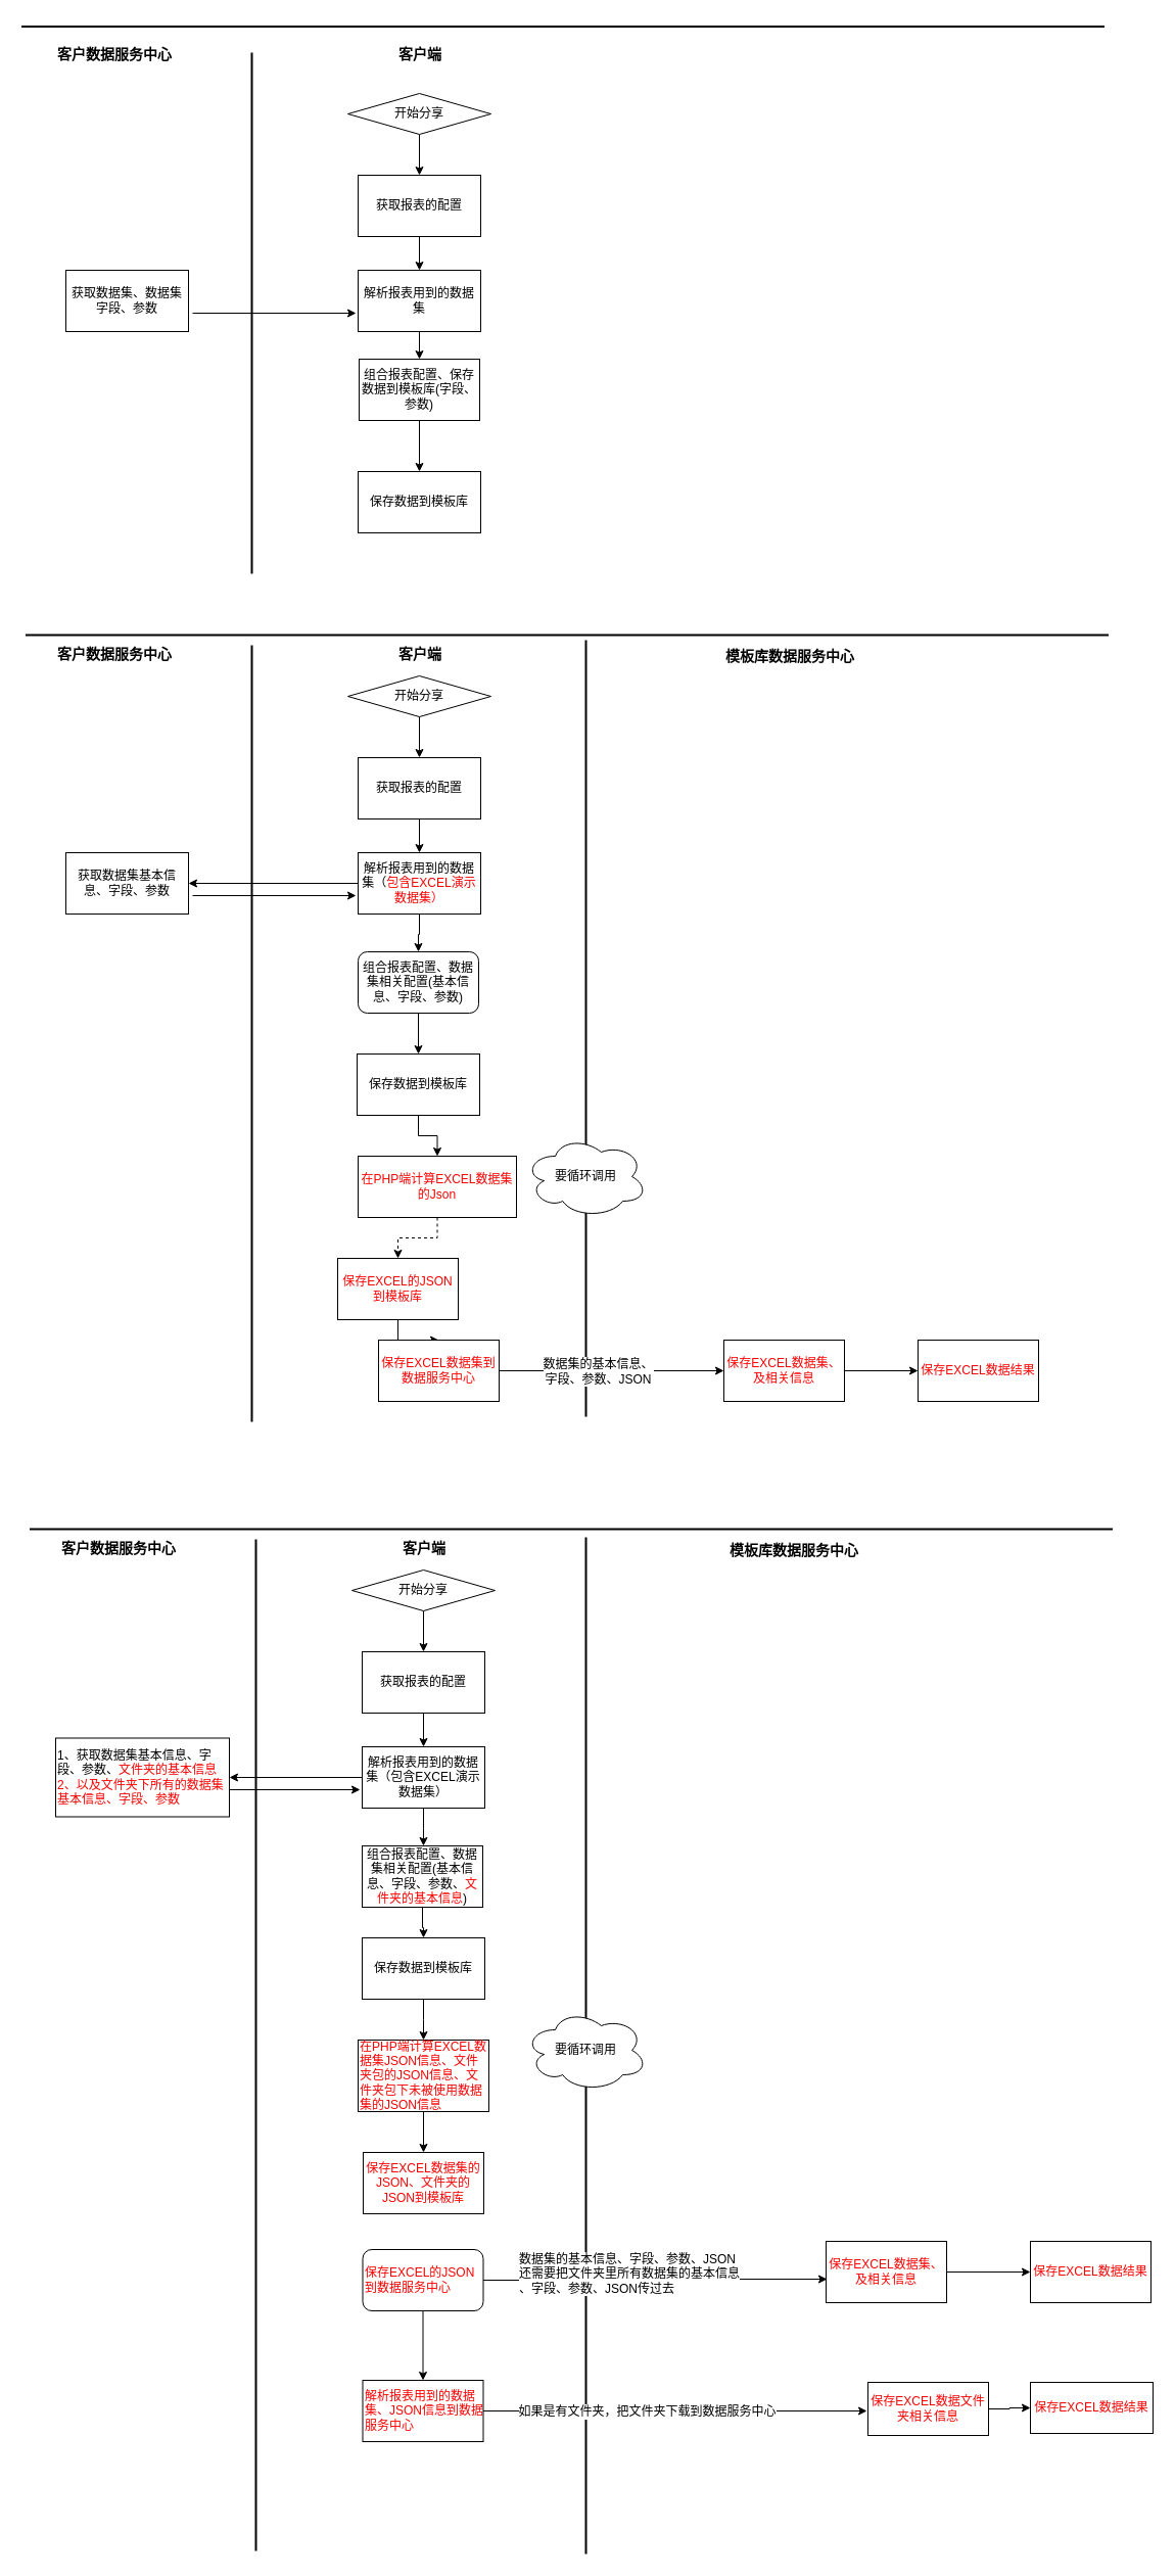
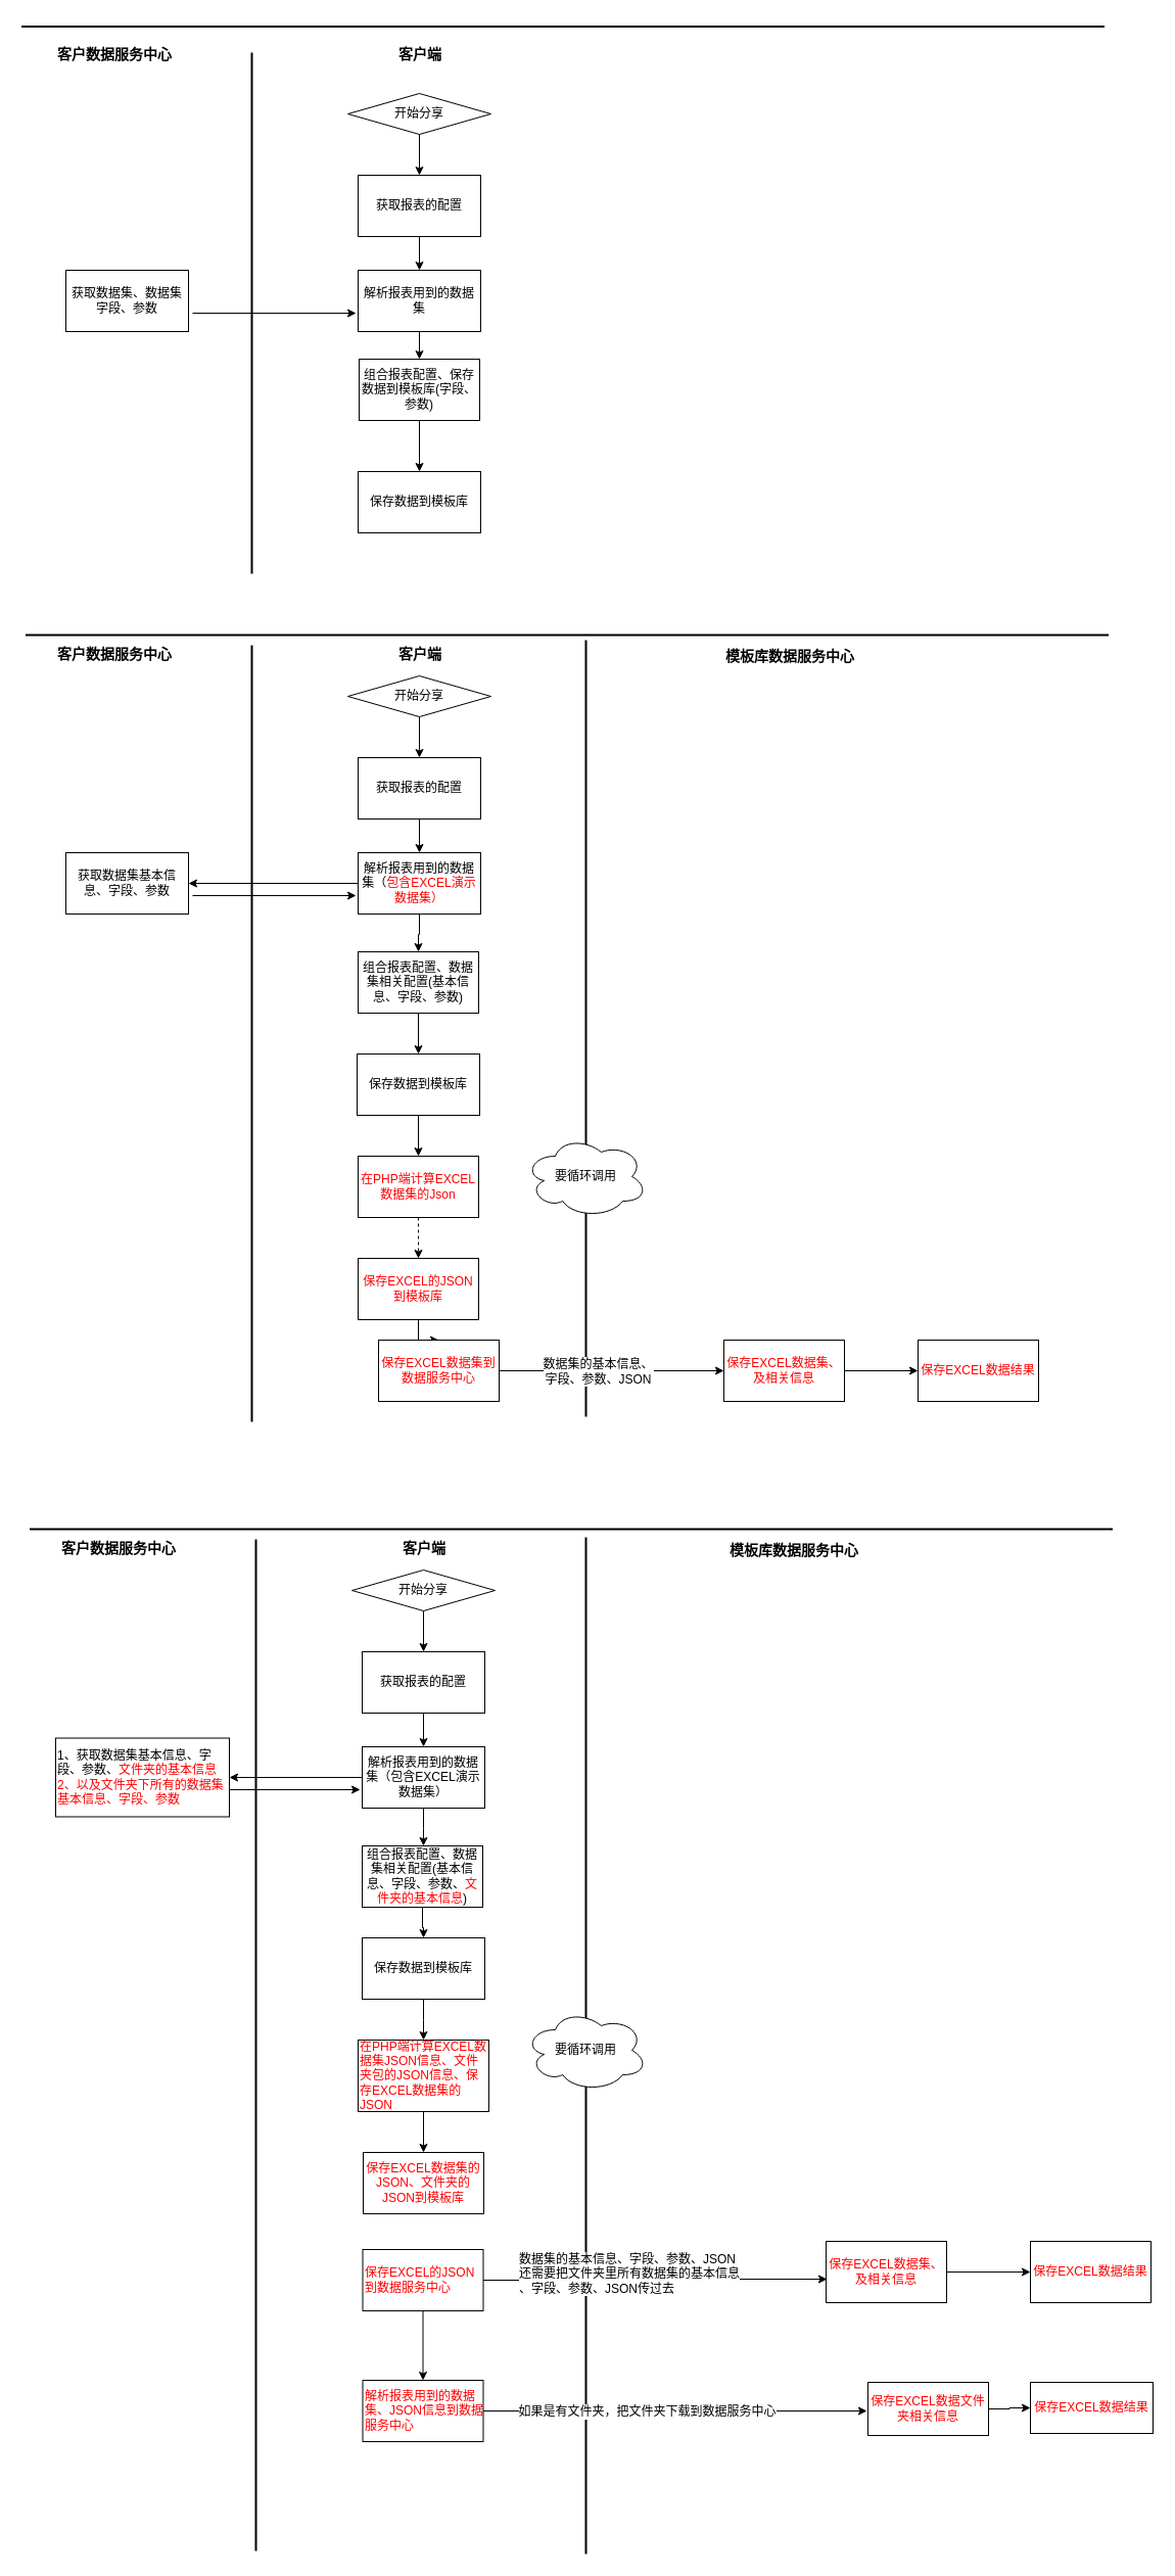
- <mxCell id="21" value="组合报表配置、数据集相关配置(基本信息、字段、参数)" style="whiteSpace=wrap;html=1;rounded=1;" vertex="1" parent="1"><mxGeometry x="350" y="931" width="118" height="60" as="geometry" /></mxCell>
+ <mxCell id="21" value="组合报表配置、数据集相关配置(基本信息、字段、参数)" style="rounded=0;whiteSpace=wrap;html=1;" vertex="1" parent="1"><mxGeometry x="350" y="931" width="118" height="60" as="geometry" /></mxCell>
- <mxCell id="60" value="&lt;font color=&quot;#ff0000&quot;&gt;在PHP端计算EXCEL数据集的Json&lt;/font&gt;" style="rounded=0;whiteSpace=wrap;html=1;" vertex="1" parent="1"><mxGeometry x="350" y="1131" width="155" height="60" as="geometry" /></mxCell>
+ <mxCell id="60" value="&lt;font color=&quot;#ff0000&quot;&gt;在PHP端计算EXCEL数据集的Json&lt;/font&gt;" style="rounded=0;whiteSpace=wrap;html=1;" vertex="1" parent="1"><mxGeometry x="350" y="1131" width="118" height="60" as="geometry" /></mxCell>
- <mxCell id="32" value="&lt;font color=&quot;#ff0000&quot;&gt;保存EXCEL的JSON到模板库&lt;/font&gt;" style="rounded=0;whiteSpace=wrap;html=1;" vertex="1" parent="1"><mxGeometry x="330" y="1231" width="118" height="60" as="geometry" /></mxCell>
+ <mxCell id="32" value="&lt;font color=&quot;#ff0000&quot;&gt;保存EXCEL的JSON到模板库&lt;/font&gt;" style="rounded=0;whiteSpace=wrap;html=1;" vertex="1" parent="1"><mxGeometry x="350" y="1231" width="118" height="60" as="geometry" /></mxCell>
- <mxCell id="70" value="&lt;font color=&quot;#ff0000&quot;&gt;在PHP端计算EXCEL数据集JSON信息、文件夹包的JSON信息、文件夹包下未被使用数据集的JSON信息&lt;br&gt;&lt;/font&gt;" style="rounded=0;whiteSpace=wrap;html=1;align=left;" vertex="1" parent="1"><mxGeometry x="350" y="1996" width="128" height="70" as="geometry" /></mxCell>
+ <mxCell id="70" value="&lt;font color=&quot;#ff0000&quot;&gt;在PHP端计算EXCEL数据集JSON信息、文件夹包的JSON信息、保存EXCEL数据集的JSON&lt;br&gt;&lt;/font&gt;" style="rounded=0;whiteSpace=wrap;html=1;align=left;" vertex="1" parent="1"><mxGeometry x="350" y="1996" width="128" height="70" as="geometry" /></mxCell>
- <mxCell id="75" value="&lt;font color=&quot;#ff0000&quot;&gt;保存EXCEL的JSON到数据服务中心&lt;/font&gt;" style="whiteSpace=wrap;html=1;align=left;rounded=1;" vertex="1" parent="1"><mxGeometry x="354.5" y="2201" width="118" height="60" as="geometry" /></mxCell>
+ <mxCell id="75" value="&lt;font color=&quot;#ff0000&quot;&gt;保存EXCEL的JSON到数据服务中心&lt;/font&gt;" style="rounded=0;whiteSpace=wrap;html=1;align=left;" vertex="1" parent="1"><mxGeometry x="354.5" y="2201" width="118" height="60" as="geometry" /></mxCell>
